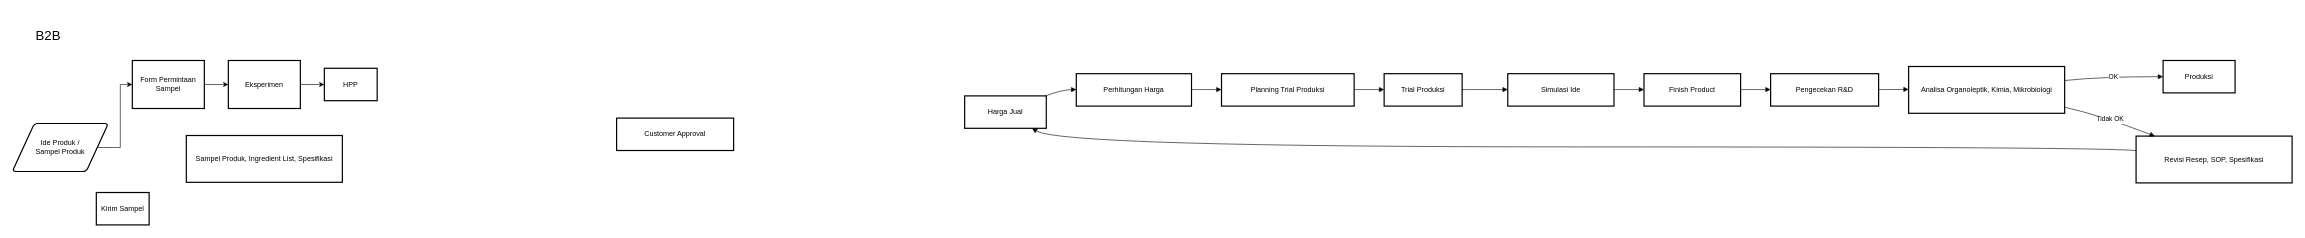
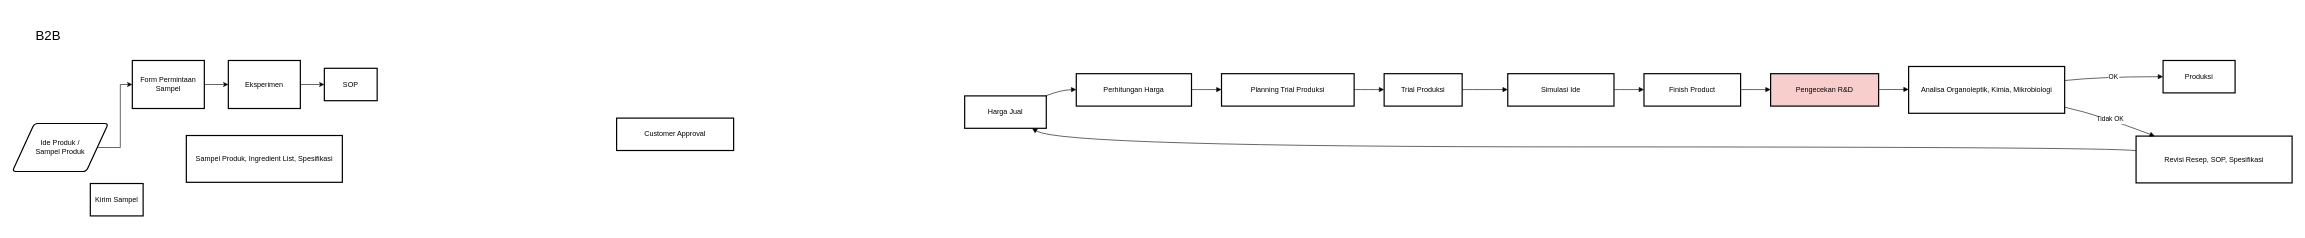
- <mxCell id="5" value="HPP" style="whiteSpace=wrap;strokeWidth=2;" parent="1" vertex="1"><mxGeometry x="540" y="113" width="88" height="54" as="geometry" /></mxCell>
+ <mxCell id="5" value="SOP" style="whiteSpace=wrap;strokeWidth=2;" parent="1" vertex="1"><mxGeometry x="540" y="113" width="88" height="54" as="geometry" /></mxCell>
- <mxCell id="14" value="Pengecekan R&amp;D" style="whiteSpace=wrap;strokeWidth=2;" parent="1" vertex="1"><mxGeometry x="2950" y="122" width="180" height="54" as="geometry" /></mxCell>
+ <mxCell id="14" value="Pengecekan R&amp;D" style="whiteSpace=wrap;strokeWidth=2;fillColor=#f8cecc;" parent="1" vertex="1"><mxGeometry x="2950" y="122" width="180" height="54" as="geometry" /></mxCell>
- <mxCell id="32" value="Kirim Sampel" style="whiteSpace=wrap;strokeWidth=2;" vertex="1" parent="1"><mxGeometry x="160" y="320" width="88" height="54" as="geometry" /></mxCell>
+ <mxCell id="32" value="Kirim Sampel" style="whiteSpace=wrap;strokeWidth=2;" vertex="1" parent="1"><mxGeometry x="150" y="305" width="88" height="54" as="geometry" /></mxCell>
